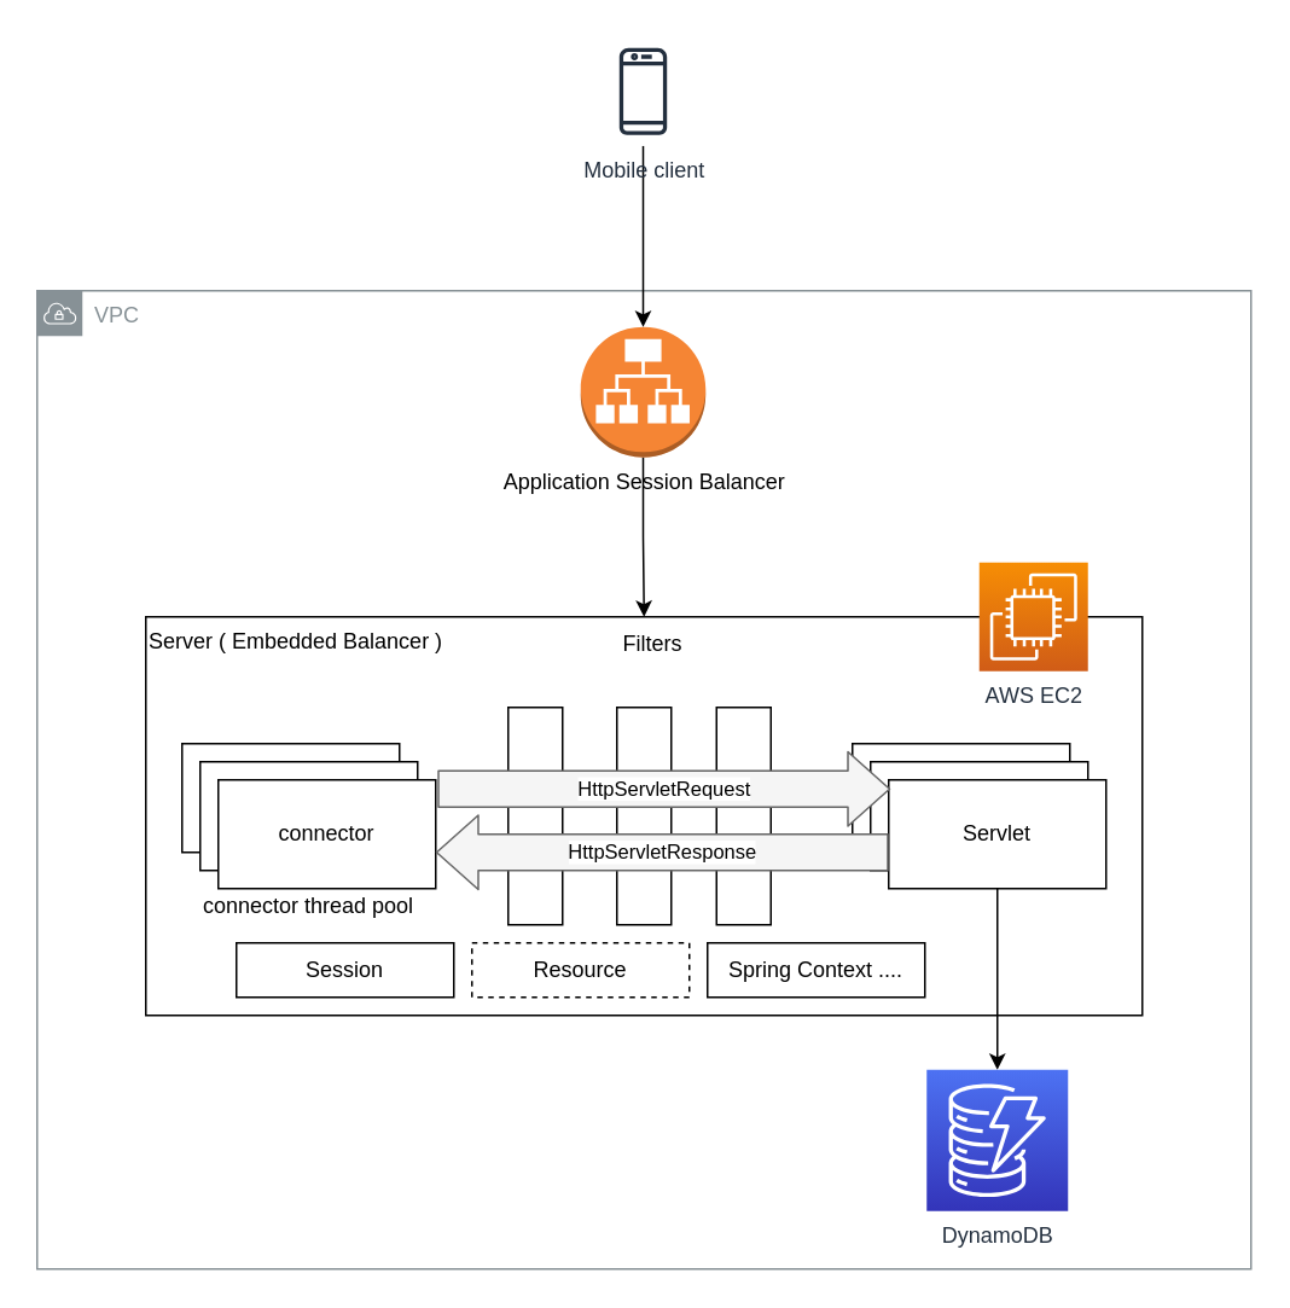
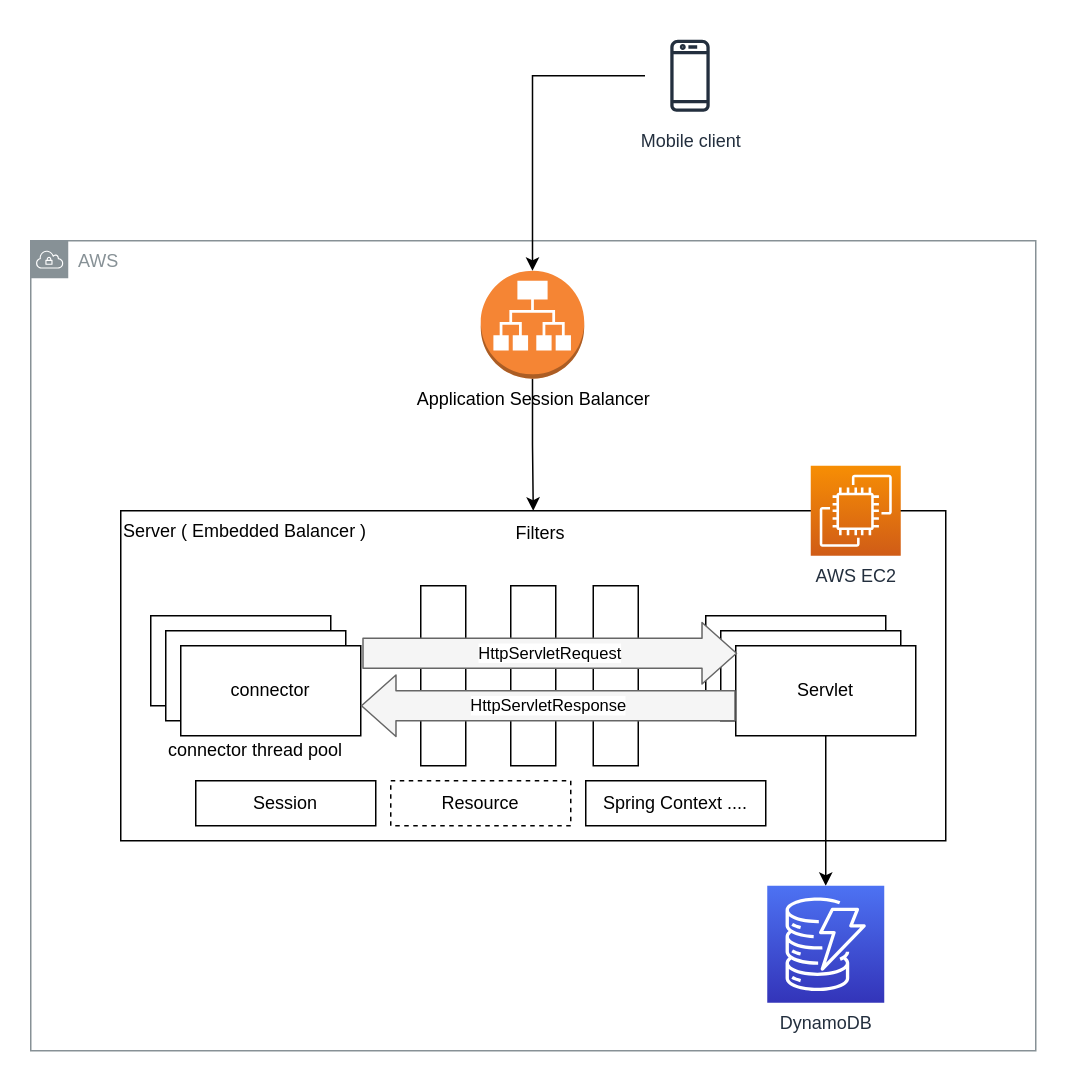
- <mxCell id="26" value="Mobile client" style="outlineConnect=0;fontColor=#232F3E;gradientColor=none;strokeColor=#232F3E;fillColor=#ffffff;dashed=0;verticalLabelPosition=bottom;verticalAlign=top;align=center;html=1;fontSize=12;fontStyle=0;aspect=fixed;shape=mxgraph.aws4.resourceIcon;resIcon=mxgraph.aws4.mobile_client;" vertex="1" parent="1"><mxGeometry x="324.5" y="20" width="60" height="60" as="geometry" /></mxCell>
+ <mxCell id="26" value="Mobile client" style="outlineConnect=0;fontColor=#232F3E;gradientColor=none;strokeColor=#232F3E;fillColor=#ffffff;dashed=0;verticalLabelPosition=bottom;verticalAlign=top;align=center;html=1;fontSize=12;fontStyle=0;aspect=fixed;shape=mxgraph.aws4.resourceIcon;resIcon=mxgraph.aws4.mobile_client;" vertex="1" parent="1"><mxGeometry x="429.5" y="20" width="60" height="60" as="geometry" /></mxCell>
- <mxCell id="2" value="VPC" style="outlineConnect=0;gradientColor=none;html=1;whiteSpace=wrap;fontSize=12;fontStyle=0;shape=mxgraph.aws4.group;grIcon=mxgraph.aws4.group_vpc;strokeColor=#879196;fillColor=none;verticalAlign=top;align=left;spacingLeft=30;fontColor=#879196;dashed=0;" vertex="1" parent="1"><mxGeometry x="20" y="160" width="670" height="540" as="geometry" /></mxCell>
+ <mxCell id="2" value="AWS" style="outlineConnect=0;gradientColor=none;html=1;whiteSpace=wrap;fontSize=12;fontStyle=0;shape=mxgraph.aws4.group;grIcon=mxgraph.aws4.group_vpc;strokeColor=#879196;fillColor=none;verticalAlign=top;align=left;spacingLeft=30;fontColor=#879196;dashed=0;" vertex="1" parent="1"><mxGeometry x="20" y="160" width="670" height="540" as="geometry" /></mxCell>
